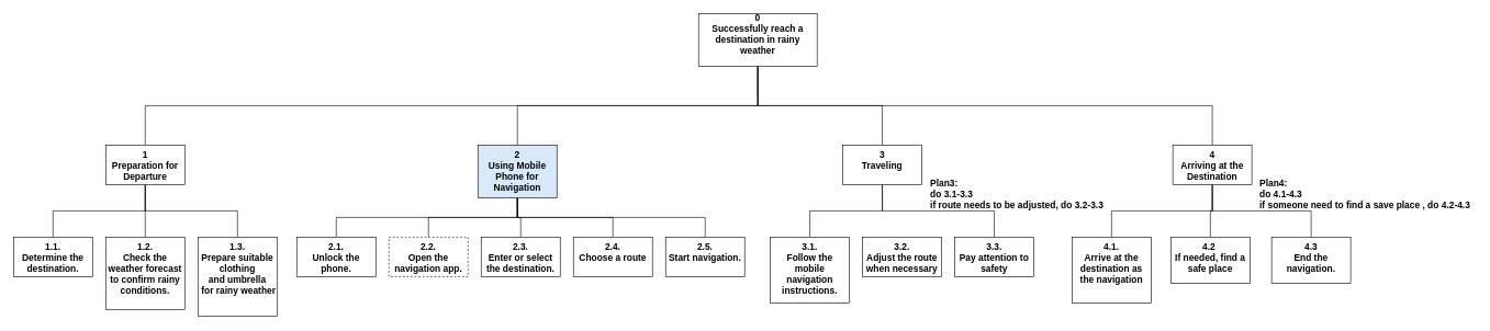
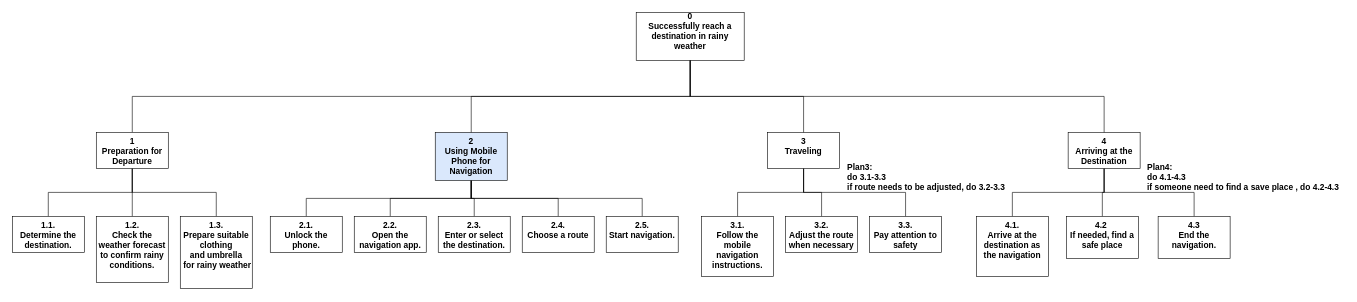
+ <mxCell id="15" value="" style="edgeStyle=orthogonalEdgeStyle;rounded=0;orthogonalLoop=1;jettySize=auto;html=1;fontStyle=1;fontSize=14;endArrow=none;endFill=0;" parent="1" source="17" target="34" edge="1"><mxGeometry relative="1" as="geometry" /></mxCell>
- <mxCell id="29" value="2.2. &lt;br style=&quot;font-size: 14px;&quot;&gt;Open the navigation app.&lt;br style=&quot;font-size: 14px;&quot;&gt;&lt;br style=&quot;font-size: 14px;&quot;&gt;" style="whiteSpace=wrap;html=1;verticalAlign=top;rounded=0;fontStyle=1;fontSize=14;dashed=1;" parent="1" vertex="1"><mxGeometry x="590" y="360" width="120" height="60" as="geometry" /></mxCell>
+ <mxCell id="29" value="2.2. &lt;br style=&quot;font-size: 14px;&quot;&gt;Open the navigation app.&lt;br style=&quot;font-size: 14px;&quot;&gt;&lt;br style=&quot;font-size: 14px;&quot;&gt;" style="whiteSpace=wrap;html=1;verticalAlign=top;rounded=0;fontStyle=1;fontSize=14;" parent="1" vertex="1"><mxGeometry x="590" y="360" width="120" height="60" as="geometry" /></mxCell>
